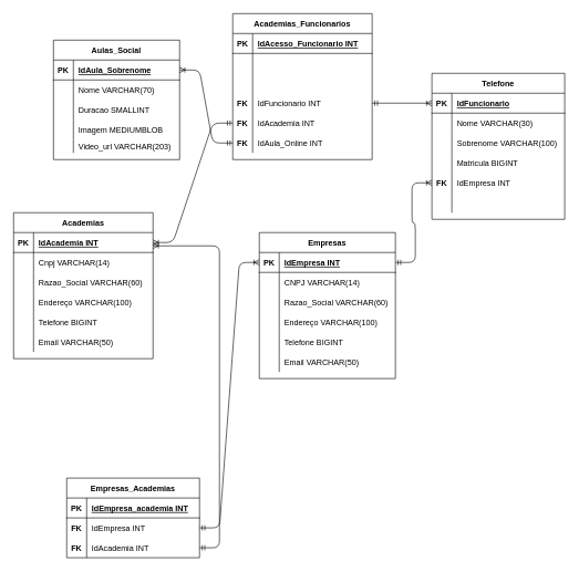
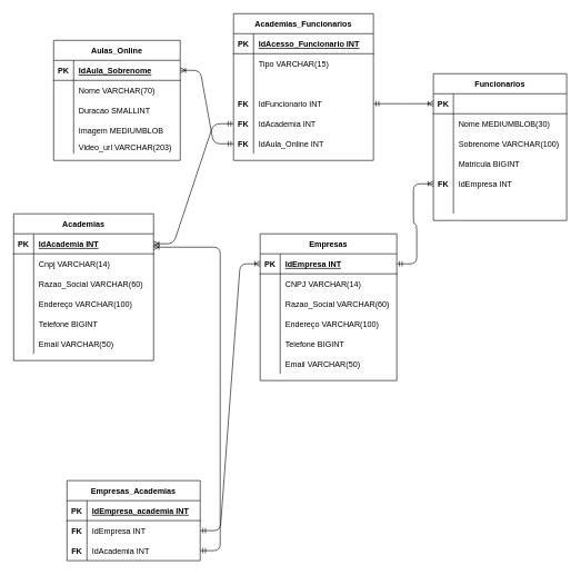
- <mxCell id="60" value="Aulas_Social" style="shape=table;startSize=30;container=1;collapsible=1;childLayout=tableLayout;fixedRows=1;rowLines=0;fontStyle=1;align=center;resizeLast=1;" parent="1" vertex="1"><mxGeometry x="80" y="60" width="190" height="180" as="geometry" /></mxCell>
+ <mxCell id="60" value="Aulas_Online" style="shape=table;startSize=30;container=1;collapsible=1;childLayout=tableLayout;fixedRows=1;rowLines=0;fontStyle=1;align=center;resizeLast=1;" parent="1" vertex="1"><mxGeometry x="80" y="60" width="190" height="180" as="geometry" /></mxCell>
+ <mxCell id="82" value="Tipo VARCHAR(15)" style="shape=partialRectangle;connectable=0;fillColor=none;top=0;left=0;bottom=0;right=0;align=left;spacingLeft=6;overflow=hidden;" parent="80" vertex="1"><mxGeometry x="30" width="180" height="30" as="geometry" /></mxCell>
- <mxCell id="22" value="Telefone" style="shape=table;startSize=30;container=1;collapsible=1;childLayout=tableLayout;fixedRows=1;rowLines=0;fontStyle=1;align=center;resizeLast=1;" parent="1" vertex="1"><mxGeometry x="650" y="110" width="200" height="220" as="geometry" /></mxCell>
+ <mxCell id="22" value="Funcionarios" style="shape=table;startSize=30;container=1;collapsible=1;childLayout=tableLayout;fixedRows=1;rowLines=0;fontStyle=1;align=center;resizeLast=1;" parent="1" vertex="1"><mxGeometry x="650" y="110" width="200" height="220" as="geometry" /></mxCell>
- <mxCell id="25" value="IdFuncionario" style="shape=partialRectangle;connectable=0;fillColor=none;top=0;left=0;bottom=0;right=0;align=left;spacingLeft=6;fontStyle=5;overflow=hidden;" parent="23" vertex="1"><mxGeometry x="30" width="170" height="30" as="geometry" /></mxCell>
- <mxCell id="28" value="Nome VARCHAR(30)" style="shape=partialRectangle;connectable=0;fillColor=none;top=0;left=0;bottom=0;right=0;align=left;spacingLeft=6;overflow=hidden;" parent="26" vertex="1"><mxGeometry x="30" width="170" height="30" as="geometry" /></mxCell>
+ <mxCell id="28" value="Nome MEDIUMBLOB(30)" style="shape=partialRectangle;connectable=0;fillColor=none;top=0;left=0;bottom=0;right=0;align=left;spacingLeft=6;overflow=hidden;" parent="26" vertex="1"><mxGeometry x="30" width="170" height="30" as="geometry" /></mxCell>
